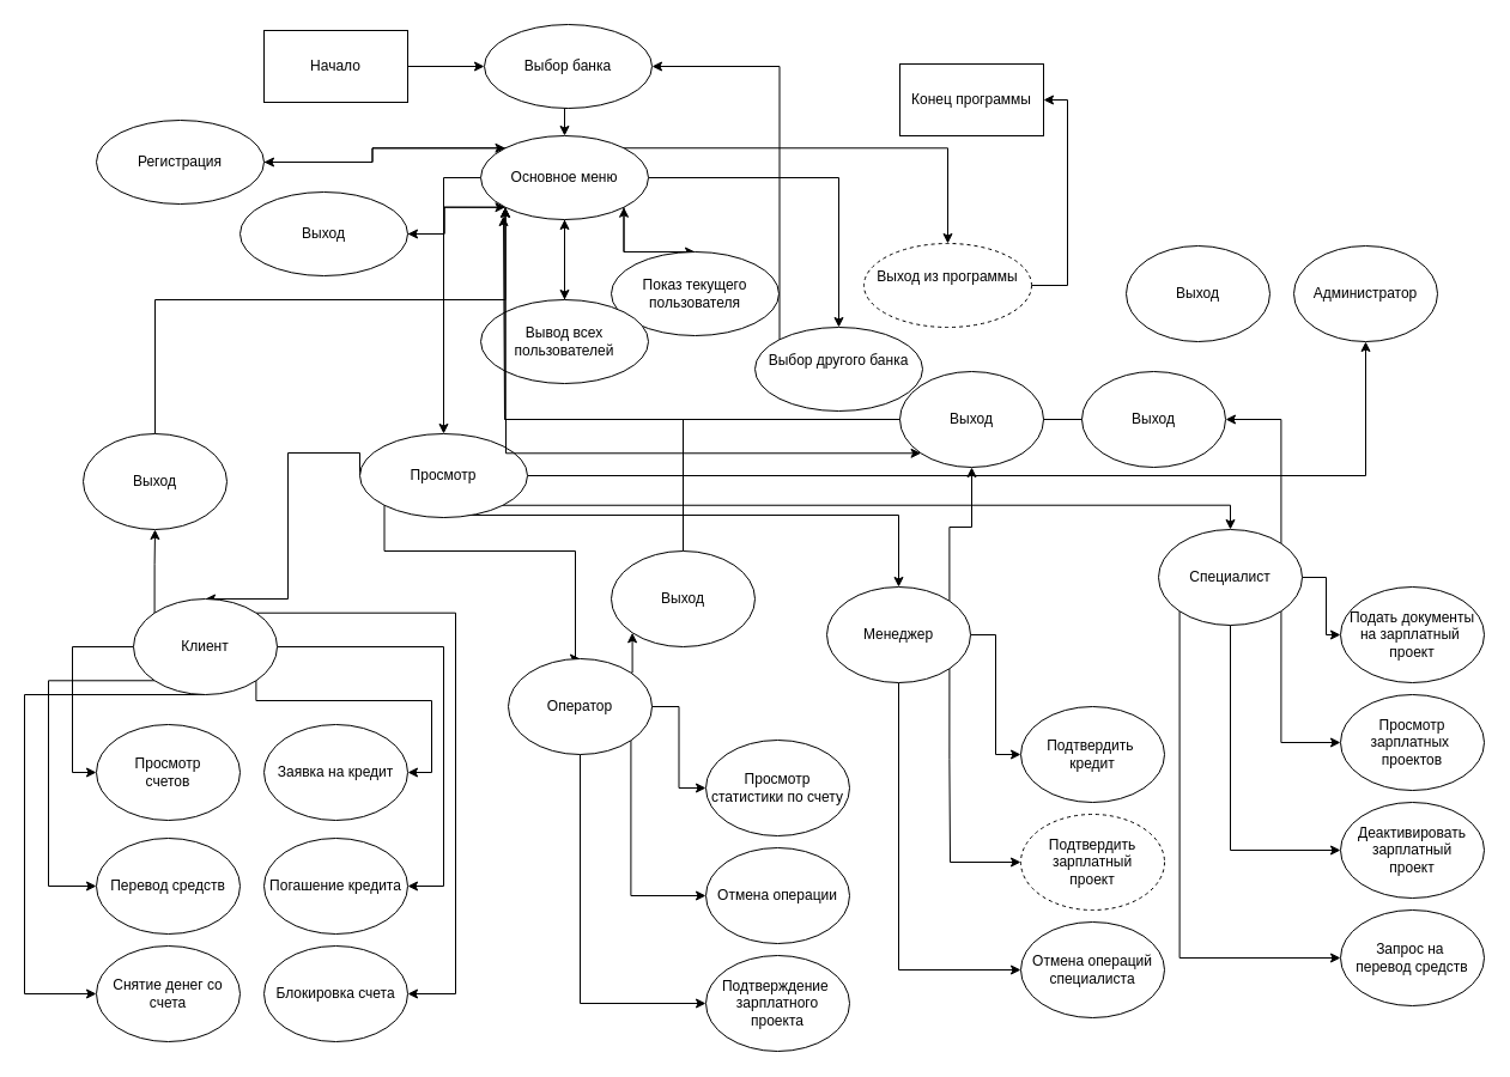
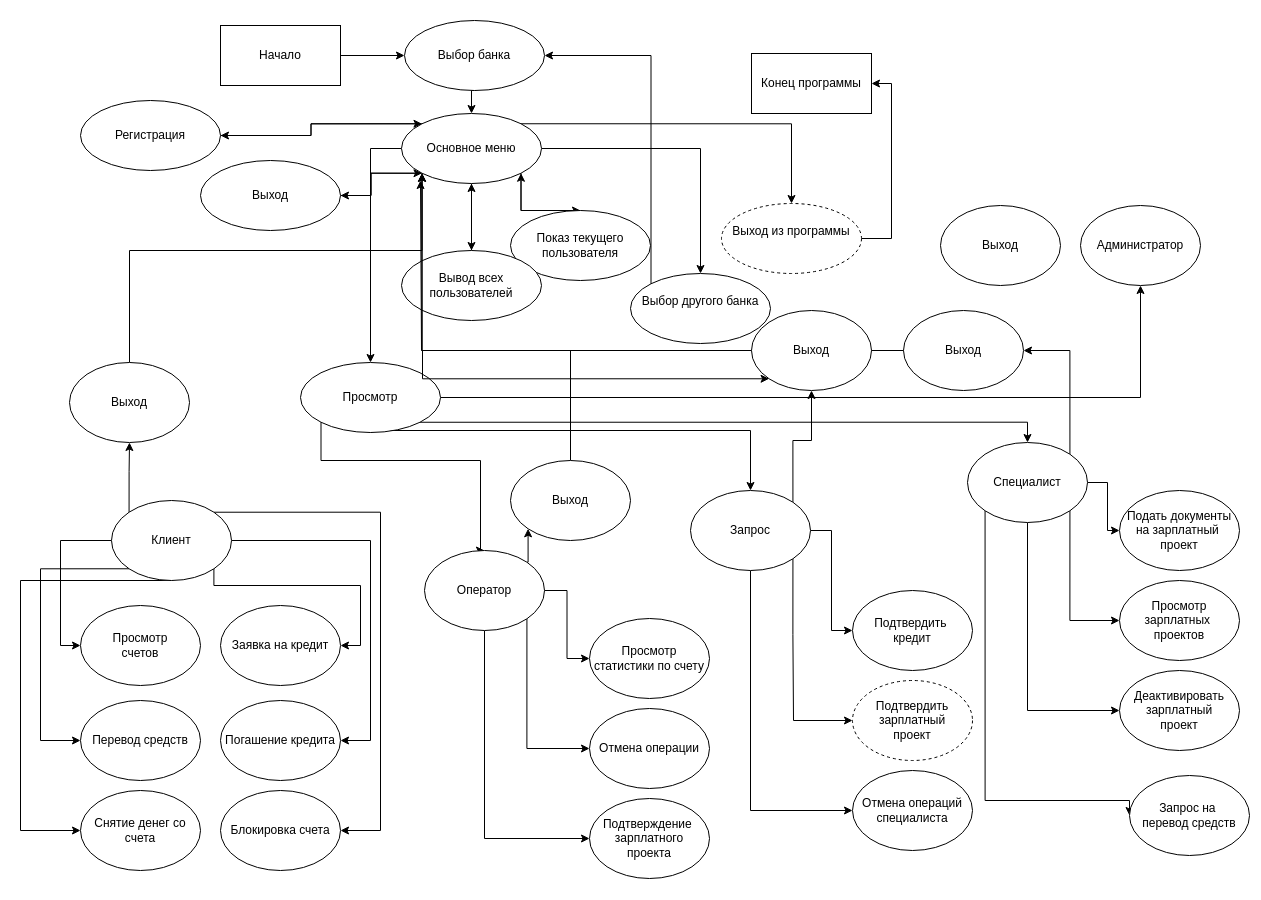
- <mxCell id="16" style="edgeStyle=orthogonalEdgeStyle;rounded=0;orthogonalLoop=1;jettySize=auto;html=1;exitX=0;exitY=0.5;exitDx=0;exitDy=0;entryX=0.5;entryY=0;entryDx=0;entryDy=0;" edge="1" parent="1" source="21" target="41"><mxGeometry relative="1" as="geometry"><Array as="points"><mxPoint x="240" y="378" /><mxPoint x="240" y="500" /></Array></mxGeometry></mxCell>
- <mxCell id="51" value="Менеджер" style="ellipse;whiteSpace=wrap;html=1;" vertex="1" parent="1"><mxGeometry x="690" y="490" width="120" height="80" as="geometry" /></mxCell>
+ <mxCell id="51" value="Запрос" style="ellipse;whiteSpace=wrap;html=1;" vertex="1" parent="1"><mxGeometry x="690" y="490" width="120" height="80" as="geometry" /></mxCell>
- <mxCell id="78" value="Запрос на&amp;nbsp;&lt;div&gt;перевод средств&lt;/div&gt;" style="ellipse;whiteSpace=wrap;html=1;" vertex="1" parent="1"><mxGeometry x="1119" y="760" width="120" height="80" as="geometry" /></mxCell>
+ <mxCell id="78" value="Запрос на&amp;nbsp;&lt;div&gt;перевод средств&lt;/div&gt;" style="ellipse;whiteSpace=wrap;html=1;" vertex="1" parent="1"><mxGeometry x="1129" y="775" width="120" height="80" as="geometry" /></mxCell>
